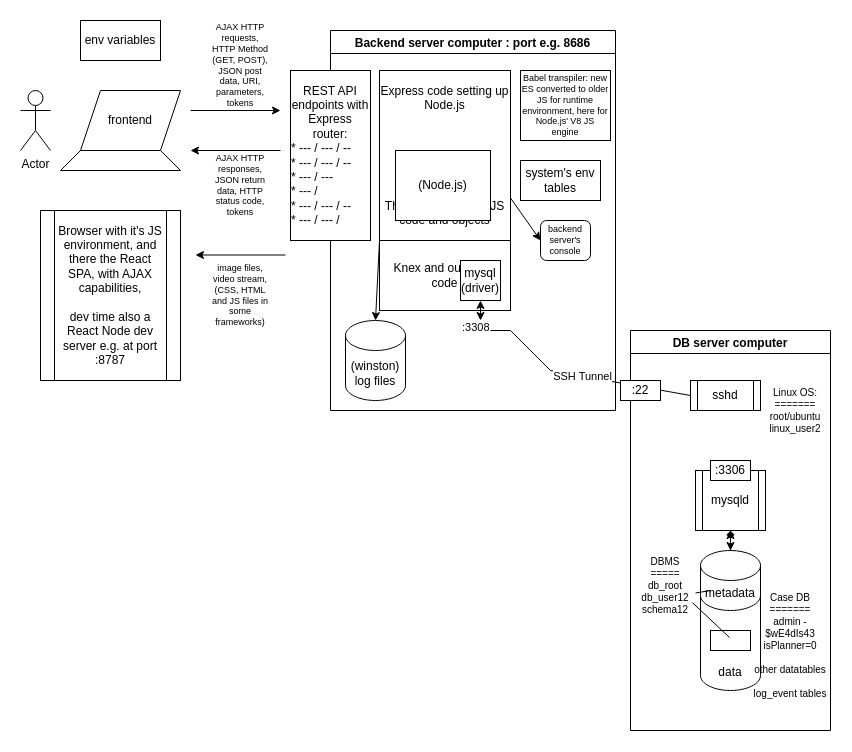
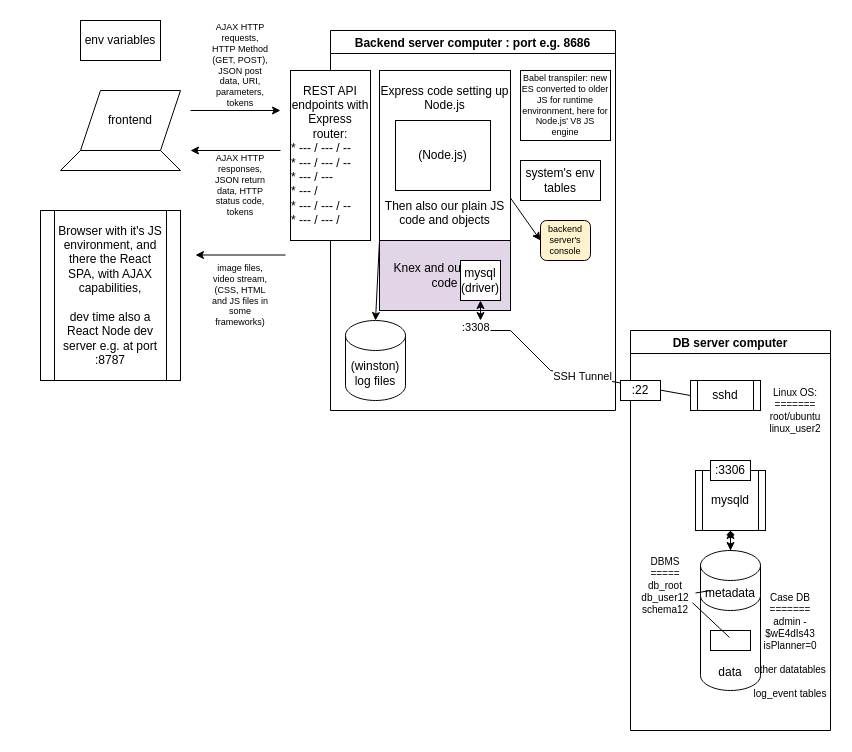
- <mxCell id="2" value="Actor" style="shape=umlActor;verticalLabelPosition=bottom;verticalAlign=top;html=1;outlineConnect=0;" parent="1" vertex="1"><mxGeometry x="20" y="90" width="30" height="60" as="geometry" /></mxCell>
- <mxCell id="28" value="(Node.js)" style="rounded=0;whiteSpace=wrap;html=1;" parent="22" vertex="1"><mxGeometry x="65" y="120" width="95" height="70" as="geometry" /></mxCell>
+ <mxCell id="28" value="(Node.js)" style="rounded=0;whiteSpace=wrap;html=1;" parent="22" vertex="1"><mxGeometry x="65" y="90" width="95" height="70" as="geometry" /></mxCell>
- <mxCell id="33" value="&lt;div align=&quot;center&quot;&gt;backend server's console&lt;/div&gt;" style="rounded=1;whiteSpace=wrap;html=1;fontSize=9;fillColor=#FFFFFF;align=center;" parent="22" vertex="1"><mxGeometry x="210" y="190" width="50" height="40" as="geometry" /></mxCell>
+ <mxCell id="33" value="&lt;div align=&quot;center&quot;&gt;backend server's console&lt;/div&gt;" style="rounded=1;whiteSpace=wrap;html=1;fontSize=9;fillColor=#fff2cc;align=center;" parent="22" vertex="1"><mxGeometry x="210" y="190" width="50" height="40" as="geometry" /></mxCell>
- <mxCell id="23" value="Knex and our Knex code" style="rounded=0;whiteSpace=wrap;html=1;" parent="22" vertex="1"><mxGeometry x="49" y="210" width="131" height="70" as="geometry" /></mxCell>
+ <mxCell id="23" value="Knex and our Knex code" style="rounded=0;whiteSpace=wrap;html=1;fillColor=#e1d5e7;" parent="22" vertex="1"><mxGeometry x="49" y="210" width="131" height="70" as="geometry" /></mxCell>
